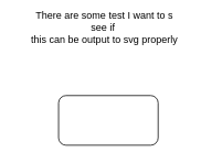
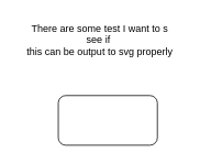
- <mxCell id="3" value="There are some test I want to s&lt;br&gt;see if&amp;nbsp;&lt;br&gt;this can be output to svg properly&lt;br&gt;&lt;br&gt;" style="text;html=1;align=center;verticalAlign=middle;resizable=0;points=[];autosize=1;strokeColor=none;fillColor=none;" vertex="1" parent="1"><mxGeometry x="25" y="5" width="200" height="70" as="geometry" /></mxCell>
+ <mxCell id="3" value="There are some test I want to s&lt;br&gt;see if&amp;nbsp;&lt;br&gt;this can be output to svg properly&lt;br&gt;&lt;br&gt;" style="text;html=1;align=center;verticalAlign=middle;resizable=0;points=[];autosize=1;strokeColor=none;fillColor=none;" vertex="1" parent="1"><mxGeometry x="20" y="20" width="200" height="70" as="geometry" /></mxCell>
